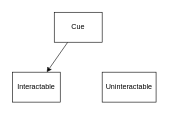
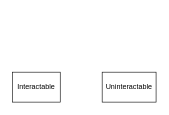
- <mxCell id="3" value="Cue" style="rounded=0;whiteSpace=wrap;html=1;" vertex="1" parent="1"><mxGeometry x="90" y="20" width="80" height="50" as="geometry" /></mxCell>
- <mxCell id="2" style="edgeStyle=none;html=1;" edge="1" parent="1" source="3" target="4"><mxGeometry relative="1" as="geometry" /></mxCell>
